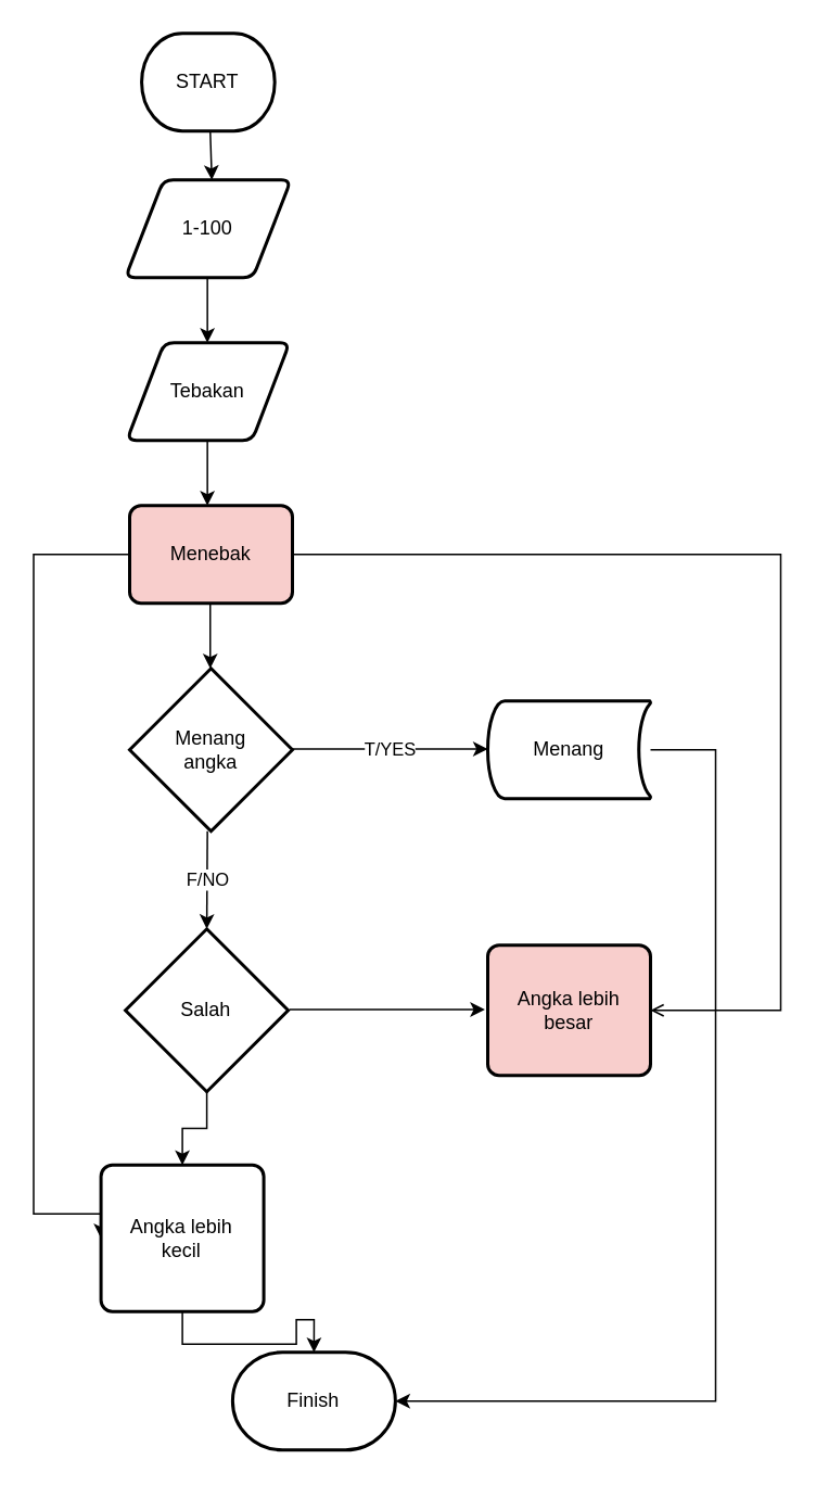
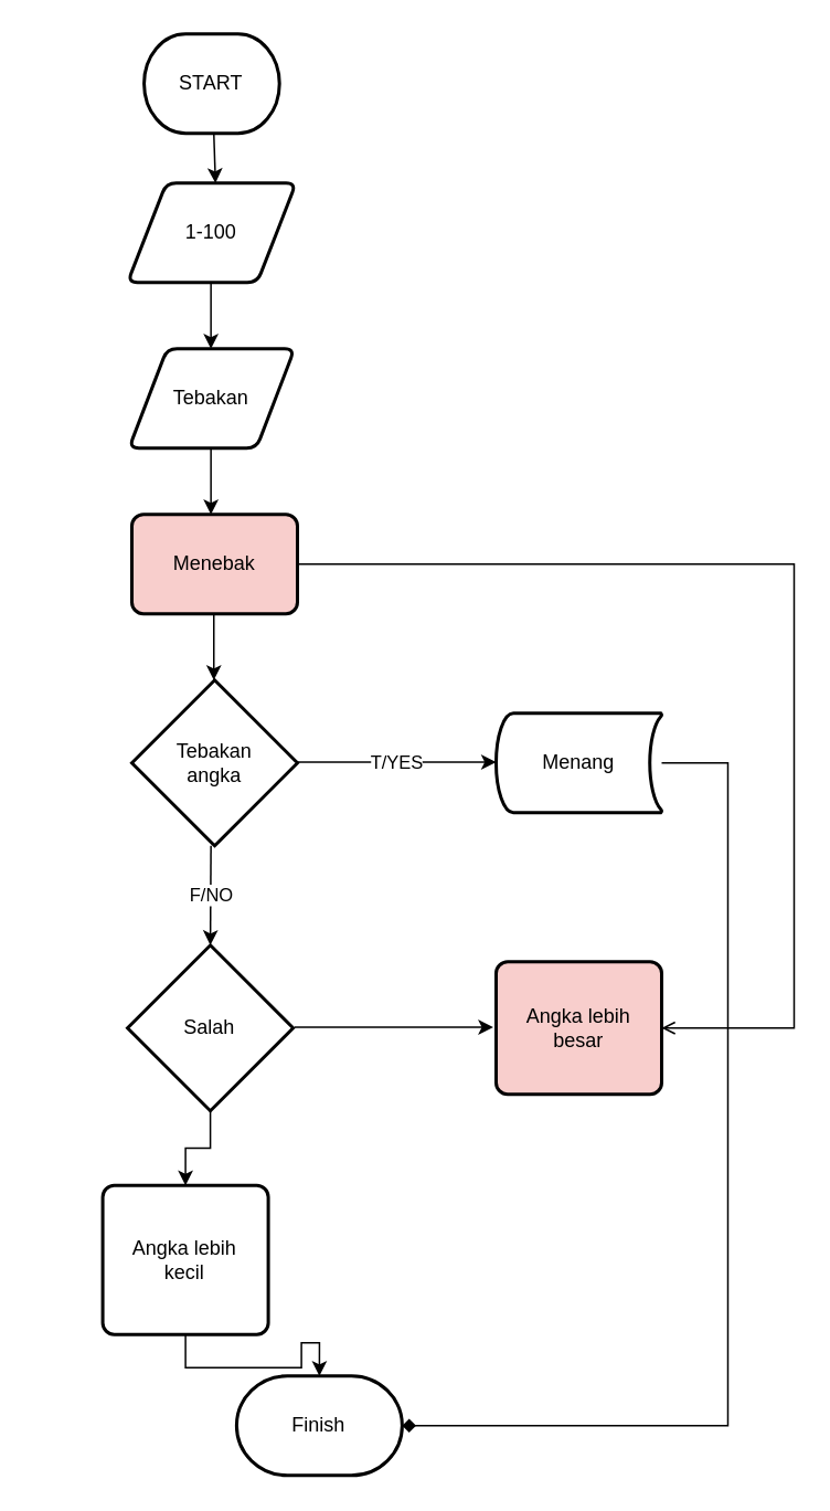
- <mxCell id="9" value="&lt;div&gt;Menang&lt;br&gt;angka&lt;br&gt;&lt;/div&gt;" style="strokeWidth=2;html=1;shape=mxgraph.flowchart.decision;whiteSpace=wrap;" vertex="1" parent="1"><mxGeometry x="79" y="410" width="100" height="100" as="geometry" /></mxCell>
+ <mxCell id="9" value="&lt;div&gt;Tebakan&lt;br&gt;angka&lt;br&gt;&lt;/div&gt;" style="strokeWidth=2;html=1;shape=mxgraph.flowchart.decision;whiteSpace=wrap;" vertex="1" parent="1"><mxGeometry x="79" y="410" width="100" height="100" as="geometry" /></mxCell>
- <mxCell id="7" style="edgeStyle=orthogonalEdgeStyle;rounded=0;orthogonalLoop=1;jettySize=auto;html=1;entryX=0;entryY=0.5;entryDx=0;entryDy=0;" edge="1" parent="1" source="8" target="21"><mxGeometry relative="1" as="geometry"><mxPoint x="19" y="750" as="targetPoint" /><Array as="points"><mxPoint x="20" y="340" /><mxPoint x="20" y="745" /></Array></mxGeometry></mxCell>
- <mxCell id="13" style="edgeStyle=orthogonalEdgeStyle;rounded=0;orthogonalLoop=1;jettySize=auto;html=1;entryX=1;entryY=0.5;entryDx=0;entryDy=0;entryPerimeter=0;" edge="1" parent="1" source="14" target="22"><mxGeometry relative="1" as="geometry"><mxPoint x="439" y="860" as="targetPoint" /><Array as="points"><mxPoint x="439" y="460" /><mxPoint x="439" y="860" /></Array></mxGeometry></mxCell>
+ <mxCell id="13" style="edgeStyle=orthogonalEdgeStyle;rounded=0;orthogonalLoop=1;jettySize=auto;html=1;entryX=1;entryY=0.5;entryDx=0;entryDy=0;entryPerimeter=0;endArrow=diamond;" edge="1" parent="1" source="14" target="22"><mxGeometry relative="1" as="geometry"><mxPoint x="439" y="860" as="targetPoint" /><Array as="points"><mxPoint x="439" y="460" /><mxPoint x="439" y="860" /></Array></mxGeometry></mxCell>
